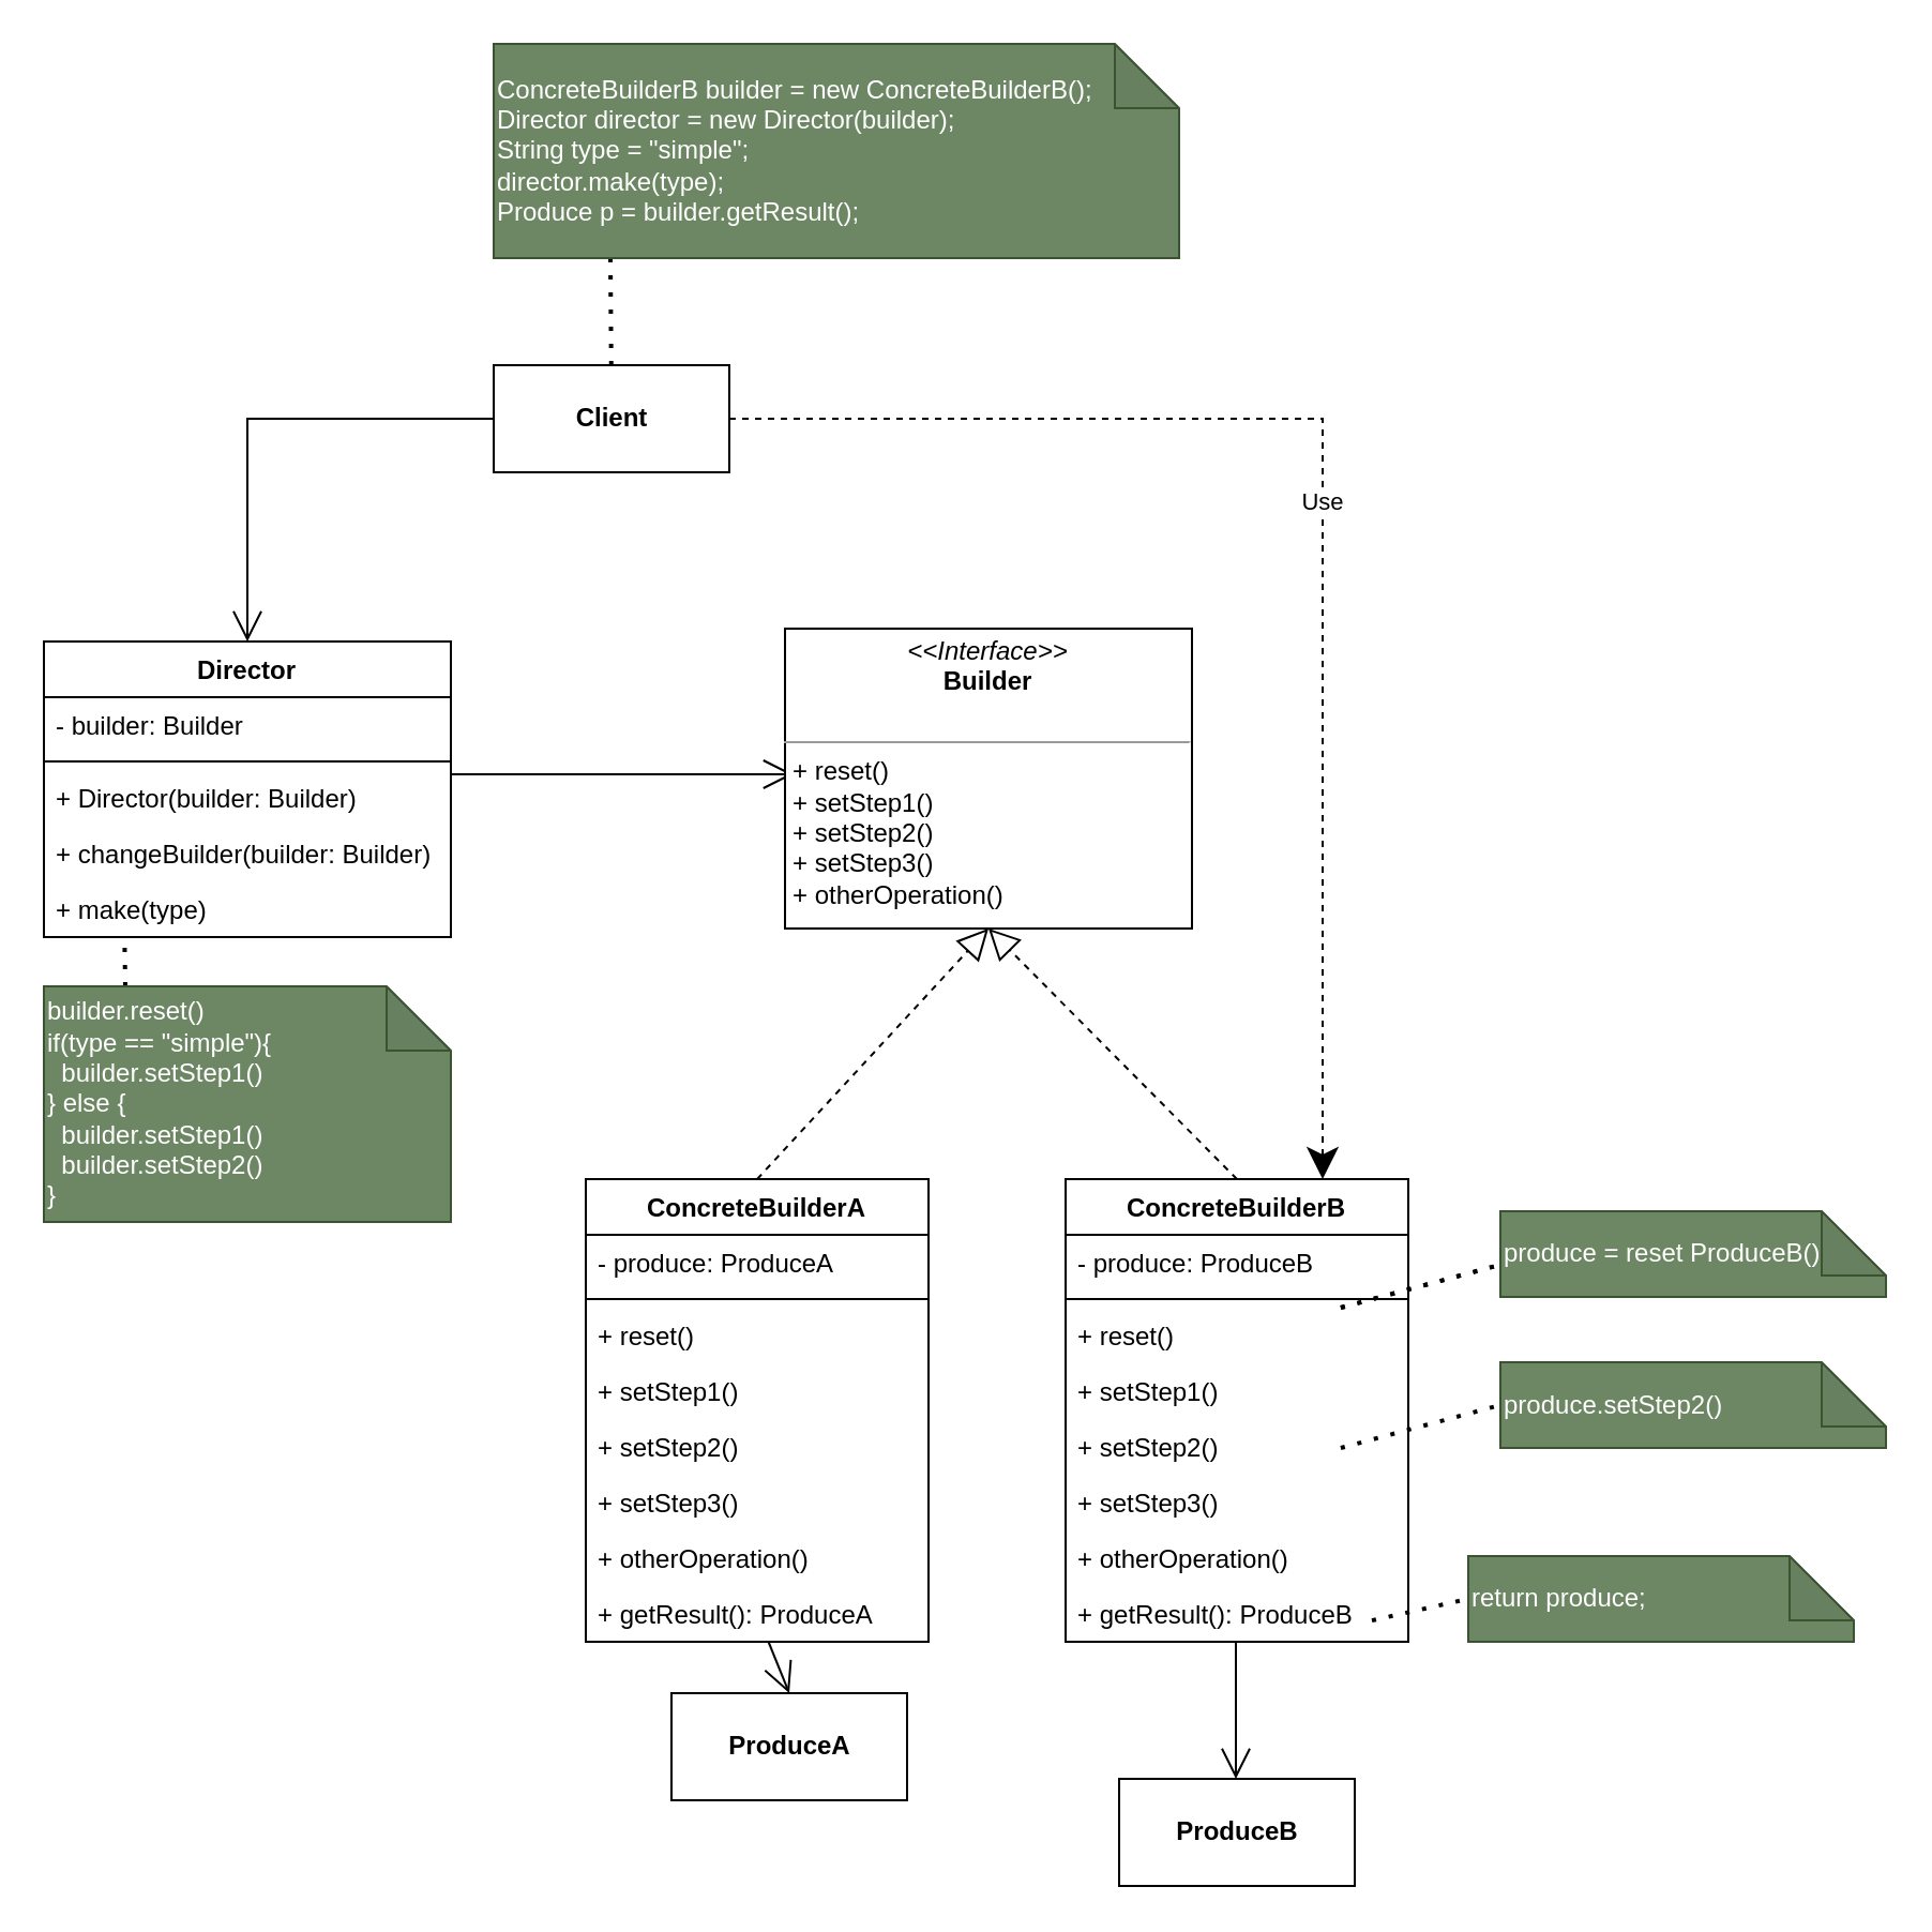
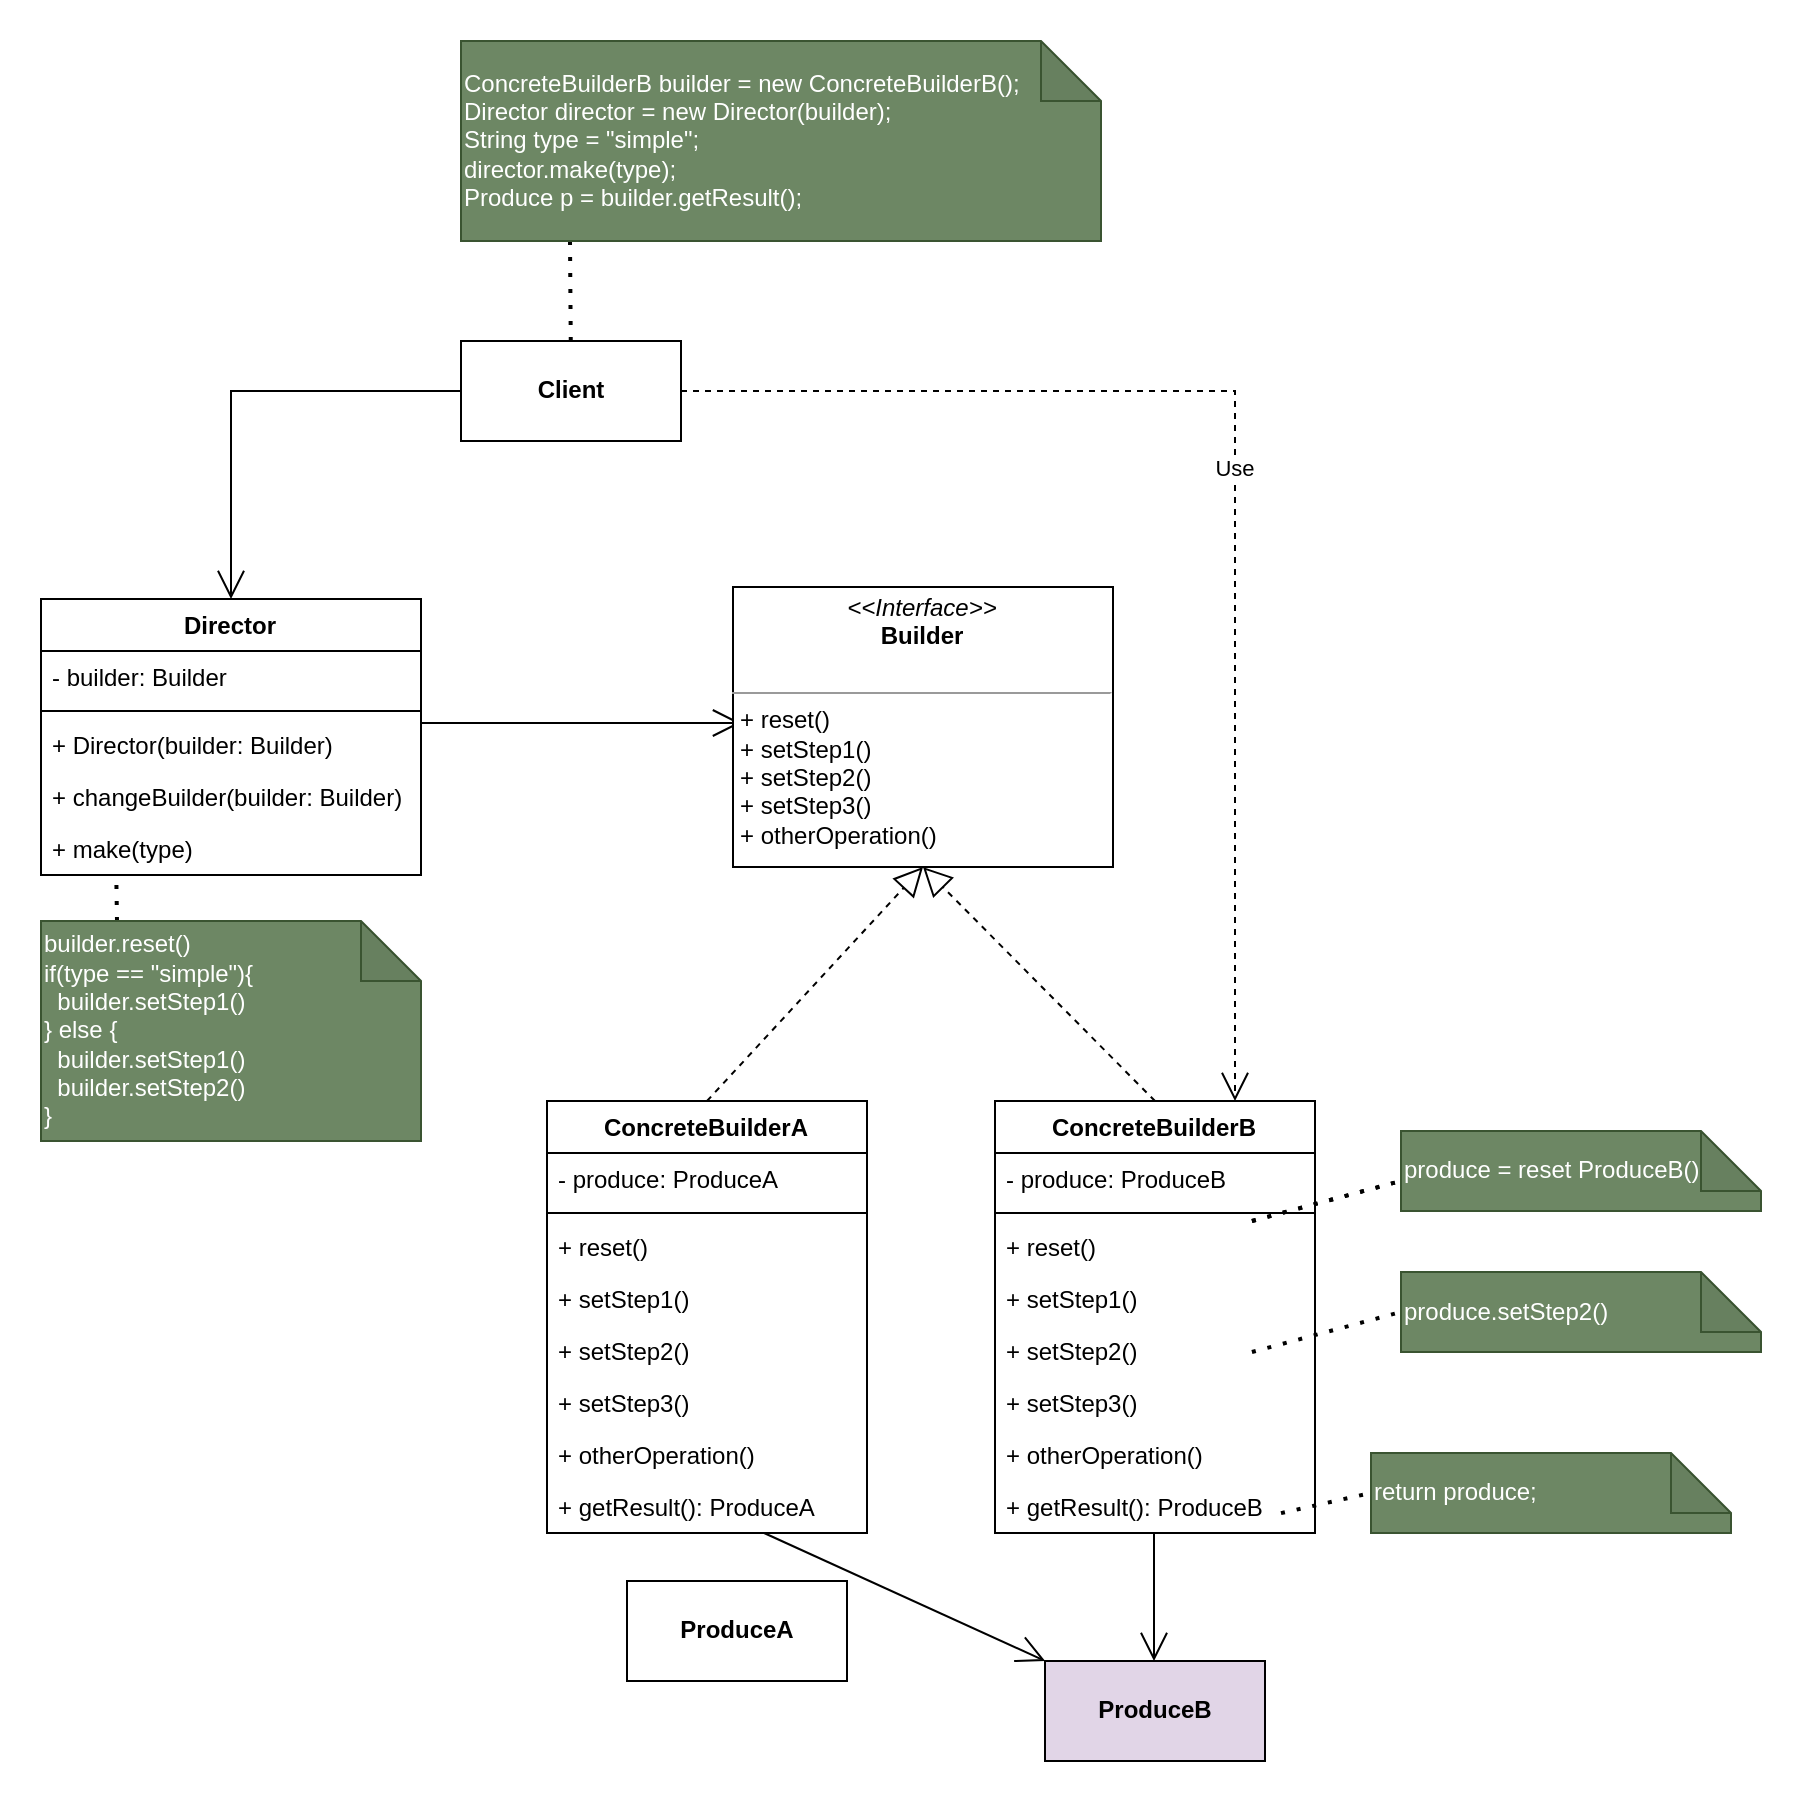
- <mxCell id="36" value="Use" style="endArrow=classic;endSize=12;dashed=1;html=1;rounded=0;exitX=1;exitY=0.5;exitDx=0;exitDy=0;entryX=0.75;entryY=0;entryDx=0;entryDy=0;" edge="1" parent="1" source="34" target="18"><mxGeometry width="160" relative="1" as="geometry"><mxPoint x="490" y="180" as="sourcePoint" /><mxPoint x="650" y="180" as="targetPoint" /><Array as="points"><mxPoint x="617" y="195" /></Array></mxGeometry></mxCell>
+ <mxCell id="36" value="Use" style="endArrow=open;endSize=12;dashed=1;html=1;rounded=0;exitX=1;exitY=0.5;exitDx=0;exitDy=0;entryX=0.75;entryY=0;entryDx=0;entryDy=0;" edge="1" parent="1" source="34" target="18"><mxGeometry width="160" relative="1" as="geometry"><mxPoint x="490" y="180" as="sourcePoint" /><mxPoint x="650" y="180" as="targetPoint" /><Array as="points"><mxPoint x="617" y="195" /></Array></mxGeometry></mxCell>
- <mxCell id="32" value="" style="endArrow=open;endFill=1;endSize=12;html=1;rounded=0;entryX=0.5;entryY=0;entryDx=0;entryDy=0;" edge="1" parent="1" source="16" target="30"><mxGeometry width="160" relative="1" as="geometry"><mxPoint x="353" y="770" as="sourcePoint" /><mxPoint x="450" y="790" as="targetPoint" /></mxGeometry></mxCell>
+ <mxCell id="32" value="" style="endArrow=open;endFill=1;endSize=12;html=1;rounded=0;" edge="1" parent="1" source="16" target="31"><mxGeometry width="160" relative="1" as="geometry"><mxPoint x="353" y="770" as="sourcePoint" /><mxPoint x="450" y="790" as="targetPoint" /></mxGeometry></mxCell>
- <mxCell id="31" value="ProduceB" style="html=1;fontStyle=1" vertex="1" parent="1"><mxGeometry x="522" y="830" width="110" height="50" as="geometry" /></mxCell>
+ <mxCell id="31" value="ProduceB" style="html=1;fontStyle=1;fillColor=#e1d5e7;" vertex="1" parent="1"><mxGeometry x="522" y="830" width="110" height="50" as="geometry" /></mxCell>
